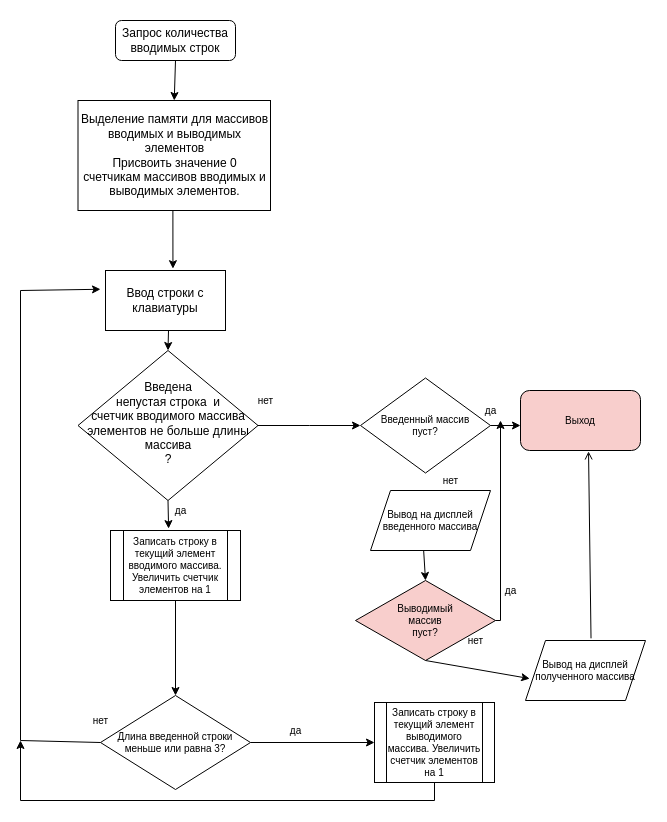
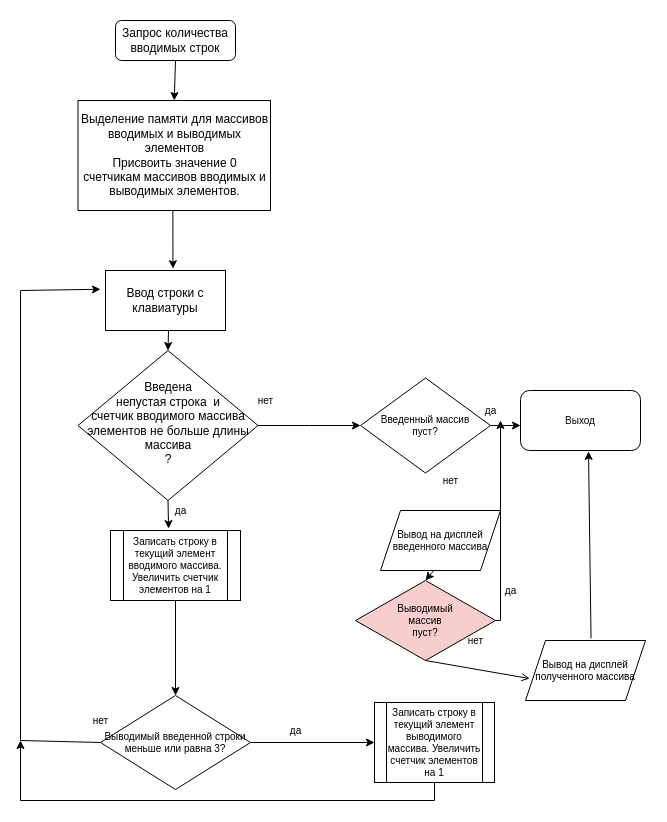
- <mxCell id="23" value="Выход" style="rounded=1;whiteSpace=wrap;html=1;fontSize=10;fillColor=#f8cecc;" vertex="1" parent="1"><mxGeometry x="520" y="390" width="120" height="60" as="geometry" /></mxCell>
+ <mxCell id="23" value="Выход" style="rounded=1;whiteSpace=wrap;html=1;fontSize=10;" vertex="1" parent="1"><mxGeometry x="520" y="390" width="120" height="60" as="geometry" /></mxCell>
- <mxCell id="32" value="" style="endArrow=open;html=1;rounded=0;fontSize=10;exitX=0.546;exitY=-0.036;exitDx=0;exitDy=0;exitPerimeter=0;entryX=0.567;entryY=1.015;entryDx=0;entryDy=0;entryPerimeter=0;" edge="1" parent="1" source="29" target="23"><mxGeometry width="50" height="50" relative="1" as="geometry"><mxPoint x="230" y="610" as="sourcePoint" /><mxPoint x="280" y="560" as="targetPoint" /></mxGeometry></mxCell>
+ <mxCell id="32" value="" style="endArrow=classic;html=1;rounded=0;fontSize=10;exitX=0.546;exitY=-0.036;exitDx=0;exitDy=0;exitPerimeter=0;entryX=0.567;entryY=1.015;entryDx=0;entryDy=0;entryPerimeter=0;" edge="1" parent="1" source="29" target="23"><mxGeometry width="50" height="50" relative="1" as="geometry"><mxPoint x="230" y="610" as="sourcePoint" /><mxPoint x="280" y="560" as="targetPoint" /></mxGeometry></mxCell>
- <mxCell id="24" value="Вывод на дисплей введенного массива" style="shape=parallelogram;perimeter=parallelogramPerimeter;whiteSpace=wrap;html=1;fixedSize=1;fontSize=10;" vertex="1" parent="1"><mxGeometry x="370" y="490" width="120" height="60" as="geometry" /></mxCell>
+ <mxCell id="24" value="Вывод на дисплей введенного массива" style="shape=parallelogram;perimeter=parallelogramPerimeter;whiteSpace=wrap;html=1;fixedSize=1;fontSize=10;" vertex="1" parent="1"><mxGeometry x="380" y="510" width="120" height="60" as="geometry" /></mxCell>
- <mxCell id="30" value="" style="endArrow=classic;html=1;rounded=0;fontSize=10;exitX=0.5;exitY=1;exitDx=0;exitDy=0;entryX=0.035;entryY=0.635;entryDx=0;entryDy=0;entryPerimeter=0;" edge="1" parent="1" source="25" target="29"><mxGeometry width="50" height="50" relative="1" as="geometry"><mxPoint x="230" y="610" as="sourcePoint" /><mxPoint x="280" y="560" as="targetPoint" /></mxGeometry></mxCell>
+ <mxCell id="30" value="" style="endArrow=open;html=1;rounded=0;fontSize=10;exitX=0.5;exitY=1;exitDx=0;exitDy=0;entryX=0.035;entryY=0.635;entryDx=0;entryDy=0;entryPerimeter=0;" edge="1" parent="1" source="25" target="29"><mxGeometry width="50" height="50" relative="1" as="geometry"><mxPoint x="230" y="610" as="sourcePoint" /><mxPoint x="280" y="560" as="targetPoint" /></mxGeometry></mxCell>
- <mxCell id="11" value="Длина введенной строки меньше или равна 3?" style="rhombus;whiteSpace=wrap;html=1;fontSize=10;" vertex="1" parent="1"><mxGeometry x="100" y="695" width="150" height="94" as="geometry" /></mxCell>
+ <mxCell id="11" value="Выводимый введенной строки меньше или равна 3?" style="rhombus;whiteSpace=wrap;html=1;fontSize=10;" vertex="1" parent="1"><mxGeometry x="100" y="695" width="150" height="94" as="geometry" /></mxCell>
